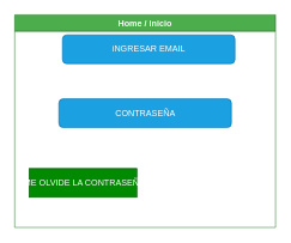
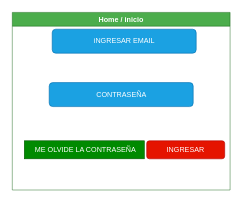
+ <mxCell id="5" value="&lt;font style=&quot;vertical-align: inherit;&quot;&gt;&lt;font style=&quot;vertical-align: inherit;&quot;&gt;INGRESAR&lt;/font&gt;&lt;/font&gt;" style="rounded=1;whiteSpace=wrap;html=1;fillColor=#e51400;strokeColor=#B20000;fontColor=#ffffff;" parent="2" vertex="1"><mxGeometry x="224" y="214" width="130" height="30" as="geometry" /></mxCell>
- <mxCell id="6" value="&lt;font style=&quot;vertical-align: inherit;&quot;&gt;&lt;font style=&quot;vertical-align: inherit;&quot;&gt;&amp;nbsp;ME OLVIDE LA CONTRASEÑA&lt;/font&gt;&lt;/font&gt;" style="text;html=1;align=center;verticalAlign=middle;resizable=0;points=[];autosize=1;strokeColor=#005700;fillColor=#008a00;fontColor=#ffffff;" parent="2" vertex="1"><mxGeometry x="20" y="214" width="150" height="40" as="geometry" /></mxCell>
+ <mxCell id="6" value="&lt;font style=&quot;vertical-align: inherit;&quot;&gt;&lt;font style=&quot;vertical-align: inherit;&quot;&gt;&amp;nbsp;ME OLVIDE LA CONTRASEÑA&lt;/font&gt;&lt;/font&gt;" style="text;html=1;align=center;verticalAlign=middle;resizable=0;points=[];autosize=1;strokeColor=#005700;fillColor=#008a00;fontColor=#ffffff;" parent="2" vertex="1"><mxGeometry x="20" y="214" width="200" height="30" as="geometry" /></mxCell>
